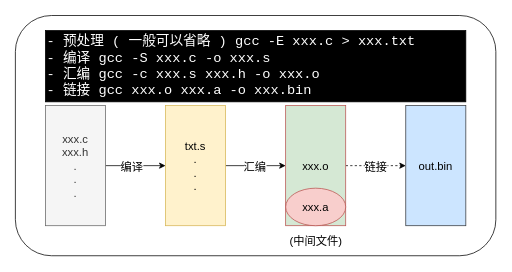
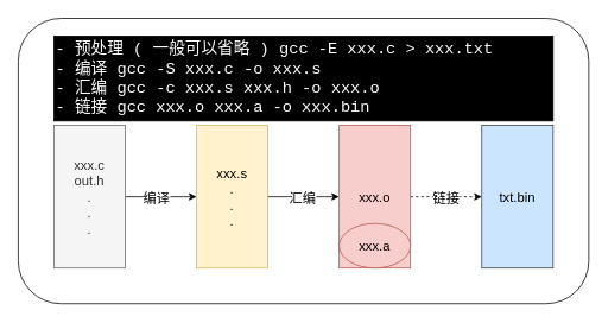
- <mxCell id="5" value="&lt;span style=&quot;font-size: 15px&quot;&gt;xxx.c&lt;br&gt;xxx.h&lt;br&gt;.&lt;br&gt;.&lt;br&gt;.&lt;br&gt;&lt;/span&gt;" style="rounded=0;whiteSpace=wrap;html=1;verticalAlign=middle;fontSize=15;fillColor=#f5f5f5;strokeColor=#666666;fontColor=#333333;" parent="1" vertex="1"><mxGeometry x="60" y="140" width="80" height="160" as="geometry" /></mxCell>
+ <mxCell id="5" value="&lt;span style=&quot;font-size: 15px&quot;&gt;xxx.c&lt;br&gt;out.h&lt;br&gt;.&lt;br&gt;.&lt;br&gt;.&lt;br&gt;&lt;/span&gt;" style="rounded=0;whiteSpace=wrap;html=1;verticalAlign=middle;fontSize=15;fillColor=#f5f5f5;strokeColor=#666666;fontColor=#333333;" parent="1" vertex="1"><mxGeometry x="60" y="140" width="80" height="160" as="geometry" /></mxCell>
- <mxCell id="8" value="&lt;span style=&quot;font-size: 15px&quot;&gt;txt.s&lt;br&gt;.&lt;br&gt;.&lt;br&gt;.&lt;br style=&quot;font-size: 15px&quot;&gt;&lt;/span&gt;" style="rounded=0;whiteSpace=wrap;html=1;verticalAlign=middle;fontSize=15;fillColor=#fff2cc;strokeColor=#d6b656;" parent="1" vertex="1"><mxGeometry x="220" y="140" width="80" height="160" as="geometry" /></mxCell>
+ <mxCell id="8" value="&lt;span style=&quot;font-size: 15px&quot;&gt;xxx.s&lt;br&gt;.&lt;br&gt;.&lt;br&gt;.&lt;br style=&quot;font-size: 15px&quot;&gt;&lt;/span&gt;" style="rounded=0;whiteSpace=wrap;html=1;verticalAlign=middle;fontSize=15;fillColor=#fff2cc;strokeColor=#d6b656;" parent="1" vertex="1"><mxGeometry x="220" y="140" width="80" height="160" as="geometry" /></mxCell>
- <mxCell id="11" value="&lt;span style=&quot;font-size: 15px&quot;&gt;xxx.o&lt;br style=&quot;font-size: 15px&quot;&gt;&lt;/span&gt;" style="rounded=0;whiteSpace=wrap;html=1;align=center;verticalAlign=middle;fontSize=15;fillColor=#d5e8d4;strokeColor=#b85450;" parent="1" vertex="1"><mxGeometry x="380" y="140" width="80" height="160" as="geometry" /></mxCell>
+ <mxCell id="11" value="&lt;span style=&quot;font-size: 15px&quot;&gt;xxx.o&lt;br style=&quot;font-size: 15px&quot;&gt;&lt;/span&gt;" style="rounded=0;whiteSpace=wrap;html=1;align=center;verticalAlign=middle;fontSize=15;fillColor=#f8cecc;strokeColor=#b85450;" parent="1" vertex="1"><mxGeometry x="380" y="140" width="80" height="160" as="geometry" /></mxCell>
- <mxCell id="12" value="&lt;span style=&quot;font-size: 15px&quot;&gt;out.bin&lt;br style=&quot;font-size: 15px&quot;&gt;&lt;/span&gt;" style="rounded=0;whiteSpace=wrap;html=1;verticalAlign=middle;fontSize=15;fillColor=#cce5ff;strokeColor=#36393d;" parent="1" vertex="1"><mxGeometry x="540" y="140" width="80" height="160" as="geometry" /></mxCell>
+ <mxCell id="12" value="&lt;span style=&quot;font-size: 15px&quot;&gt;txt.bin&lt;br style=&quot;font-size: 15px&quot;&gt;&lt;/span&gt;" style="rounded=0;whiteSpace=wrap;html=1;verticalAlign=middle;fontSize=15;fillColor=#cce5ff;strokeColor=#36393d;" parent="1" vertex="1"><mxGeometry x="540" y="140" width="80" height="160" as="geometry" /></mxCell>
- <mxCell id="13" value="(中间文件)" style="text;html=1;align=center;verticalAlign=middle;resizable=0;points=[];autosize=1;fontSize=15;" parent="1" vertex="1"><mxGeometry x="375" y="310" width="90" height="20" as="geometry" /></mxCell>
